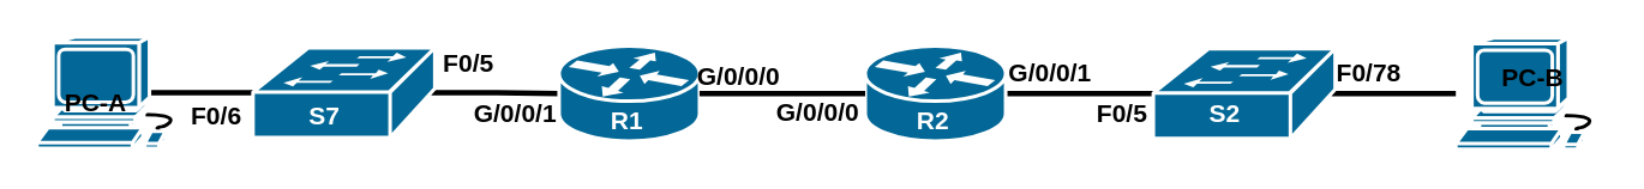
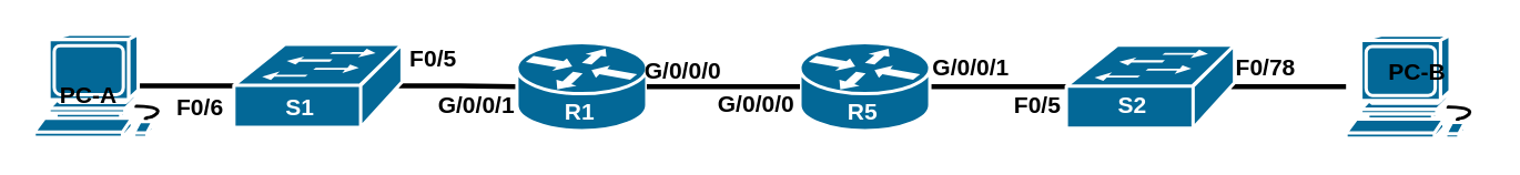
- <mxCell id="9" value="&lt;b&gt;&lt;font color=&quot;#ffffff&quot; style=&quot;font-size: 14px;&quot;&gt;S7&lt;/font&gt;&lt;/b&gt;" style="text;html=1;align=center;verticalAlign=middle;whiteSpace=wrap;rounded=0;" parent="7" vertex="1"><mxGeometry x="10" y="23" width="60" height="30" as="geometry" /></mxCell>
+ <mxCell id="9" value="&lt;b&gt;&lt;font color=&quot;#ffffff&quot; style=&quot;font-size: 14px;&quot;&gt;S1&lt;/font&gt;&lt;/b&gt;" style="text;html=1;align=center;verticalAlign=middle;whiteSpace=wrap;rounded=0;" parent="7" vertex="1"><mxGeometry x="10" y="23" width="60" height="30" as="geometry" /></mxCell>
- <mxCell id="19" value="&lt;b&gt;&lt;font color=&quot;#ffffff&quot; style=&quot;font-size: 14px;&quot;&gt;R2&lt;/font&gt;&lt;/b&gt;" style="text;html=1;align=center;verticalAlign=middle;whiteSpace=wrap;rounded=0;" vertex="1" parent="17"><mxGeometry x="8" y="27" width="60" height="30" as="geometry" /></mxCell>
+ <mxCell id="19" value="&lt;b&gt;&lt;font color=&quot;#ffffff&quot; style=&quot;font-size: 14px;&quot;&gt;R5&lt;/font&gt;&lt;/b&gt;" style="text;html=1;align=center;verticalAlign=middle;whiteSpace=wrap;rounded=0;" vertex="1" parent="17"><mxGeometry x="8" y="27" width="60" height="30" as="geometry" /></mxCell>
